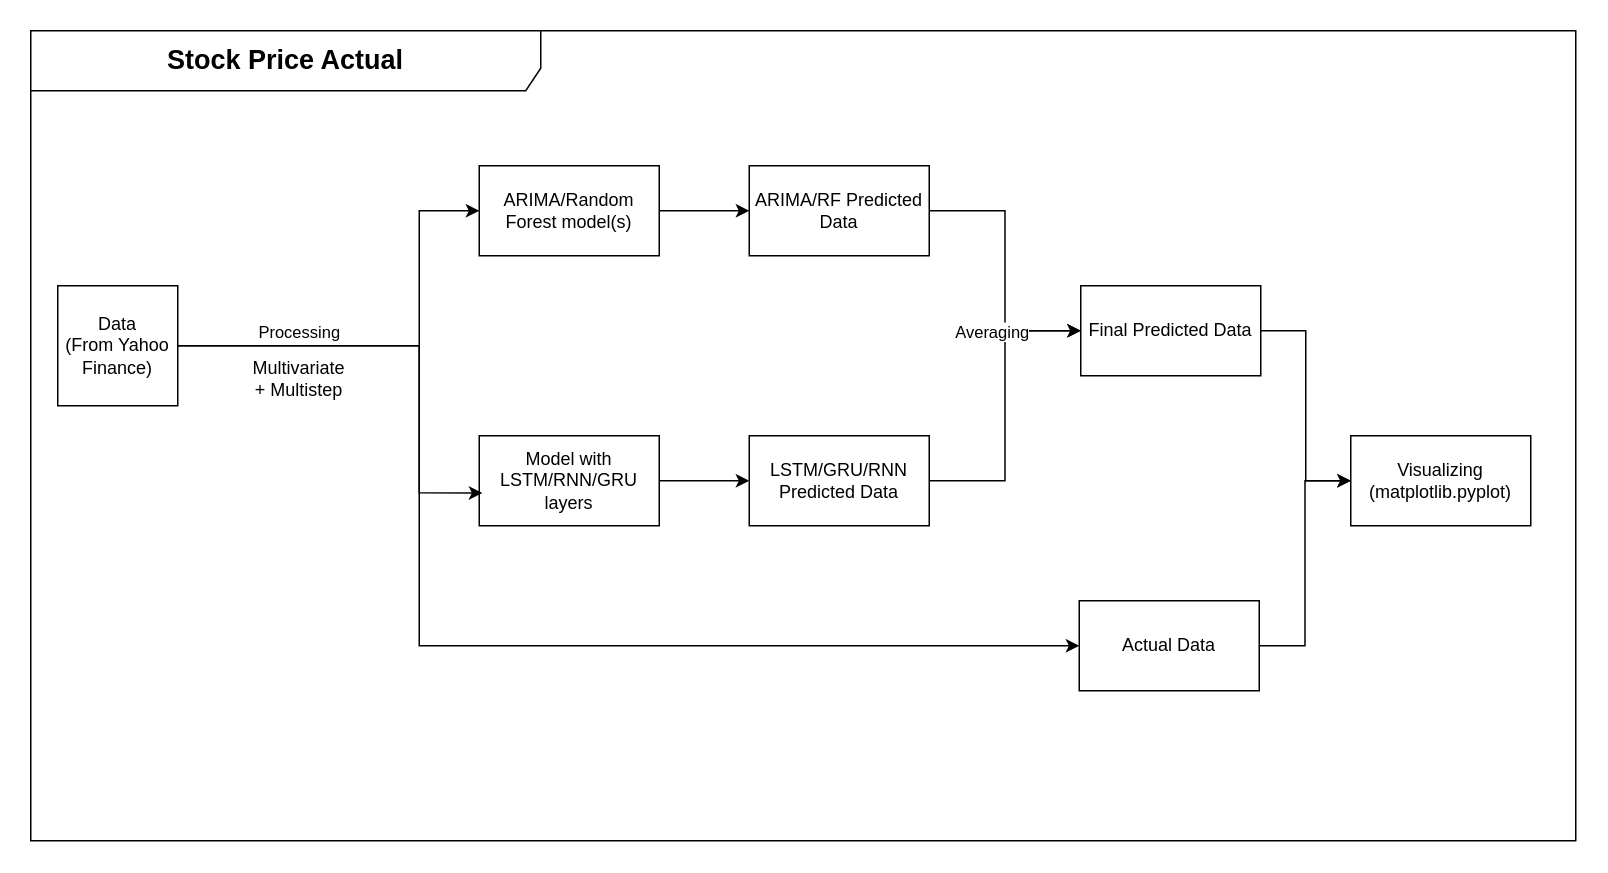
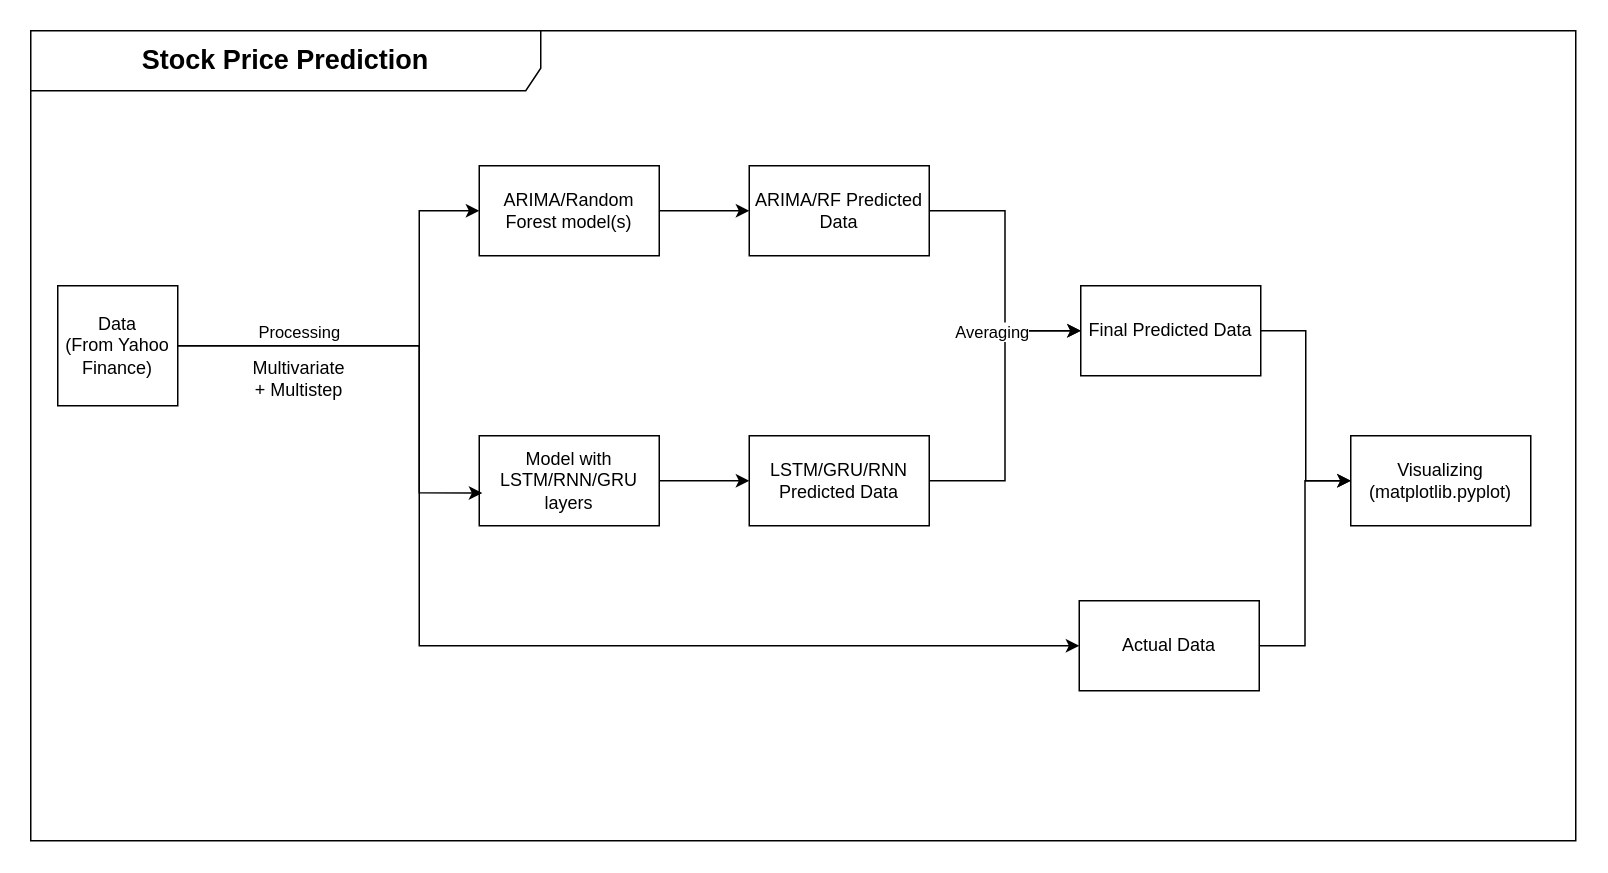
- <mxCell id="23" value="&lt;font style=&quot;font-size: 18px;&quot;&gt;&lt;b&gt;Stock Price Actual&lt;/b&gt;&lt;/font&gt;" style="shape=umlFrame;whiteSpace=wrap;html=1;pointerEvents=0;width=340;height=40;" parent="1" vertex="1"><mxGeometry x="20" y="20" width="1030" height="540" as="geometry" /></mxCell>
+ <mxCell id="23" value="&lt;font style=&quot;font-size: 18px;&quot;&gt;&lt;b&gt;Stock Price Prediction&lt;/b&gt;&lt;/font&gt;" style="shape=umlFrame;whiteSpace=wrap;html=1;pointerEvents=0;width=340;height=40;" parent="1" vertex="1"><mxGeometry x="20" y="20" width="1030" height="540" as="geometry" /></mxCell>
